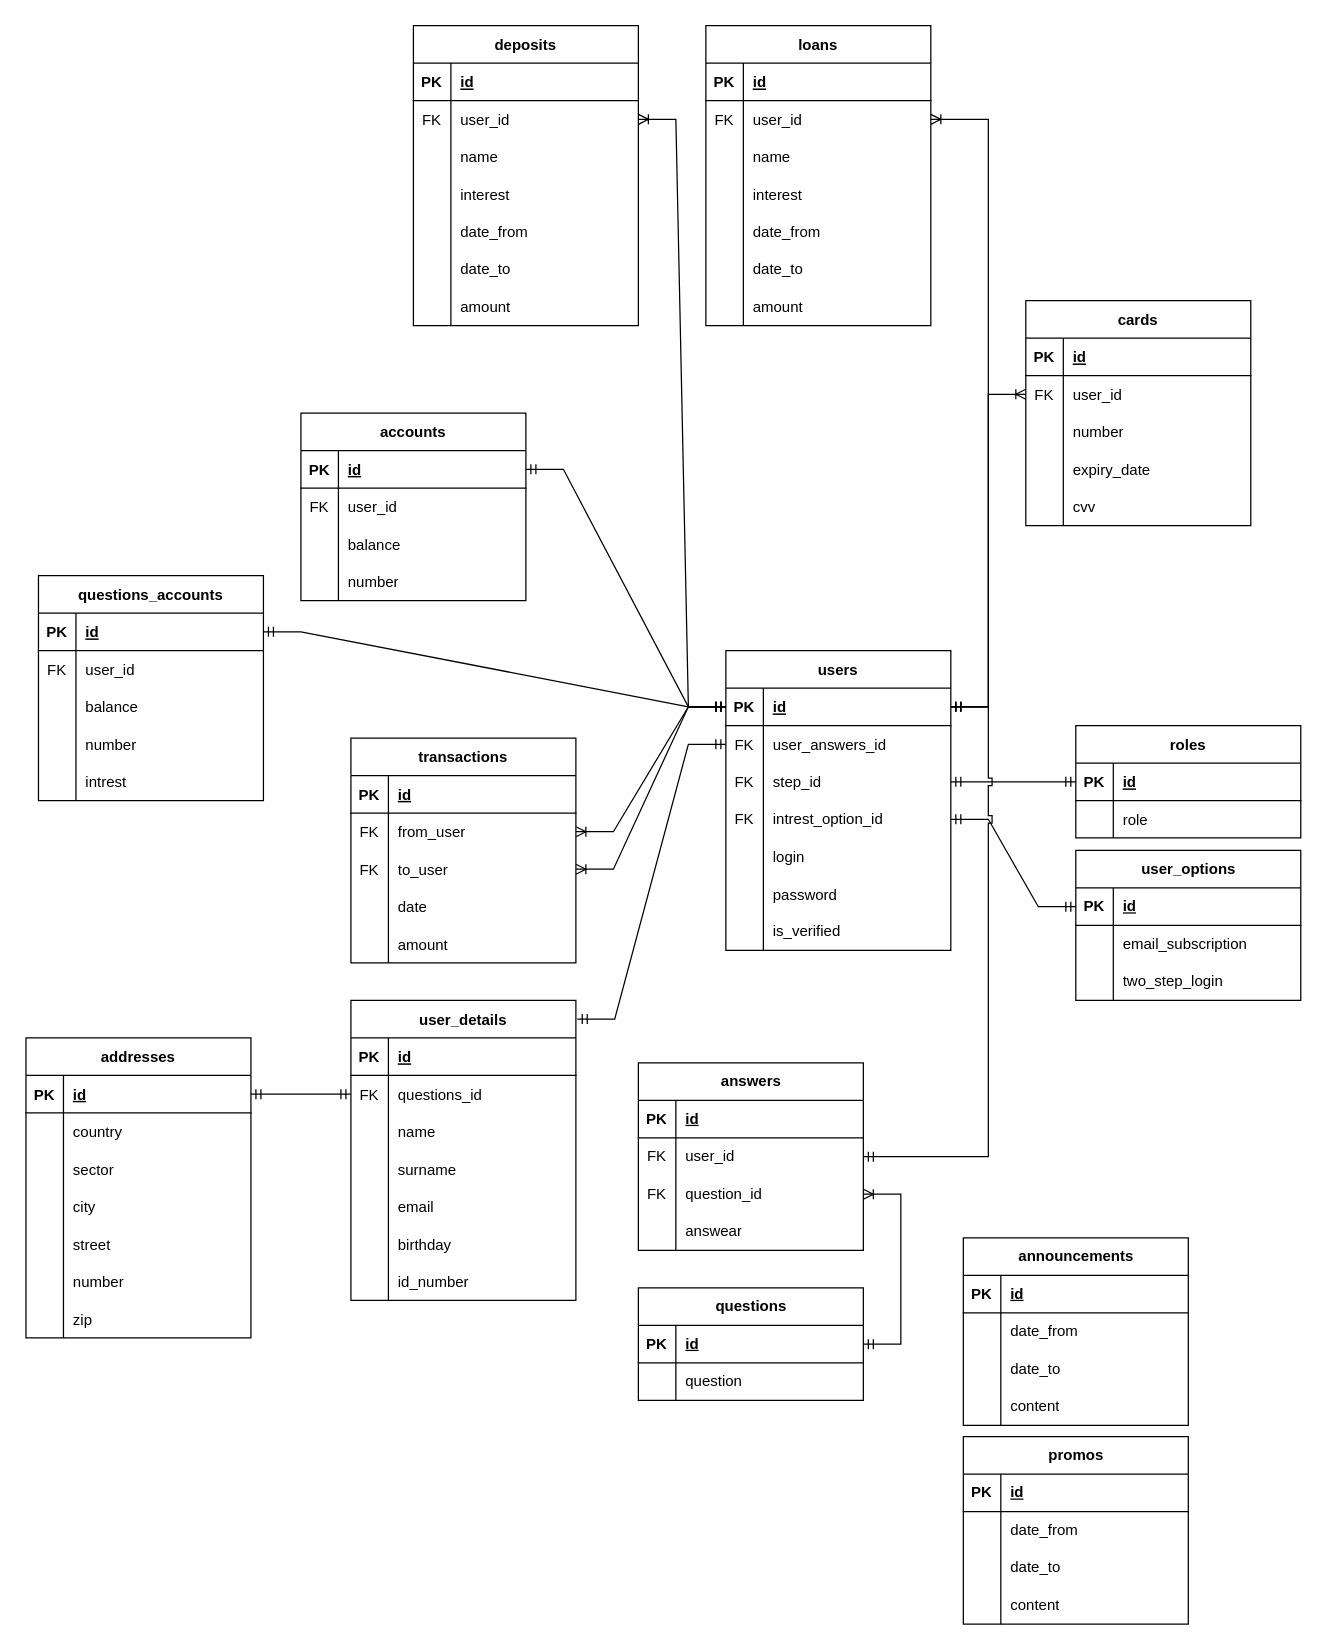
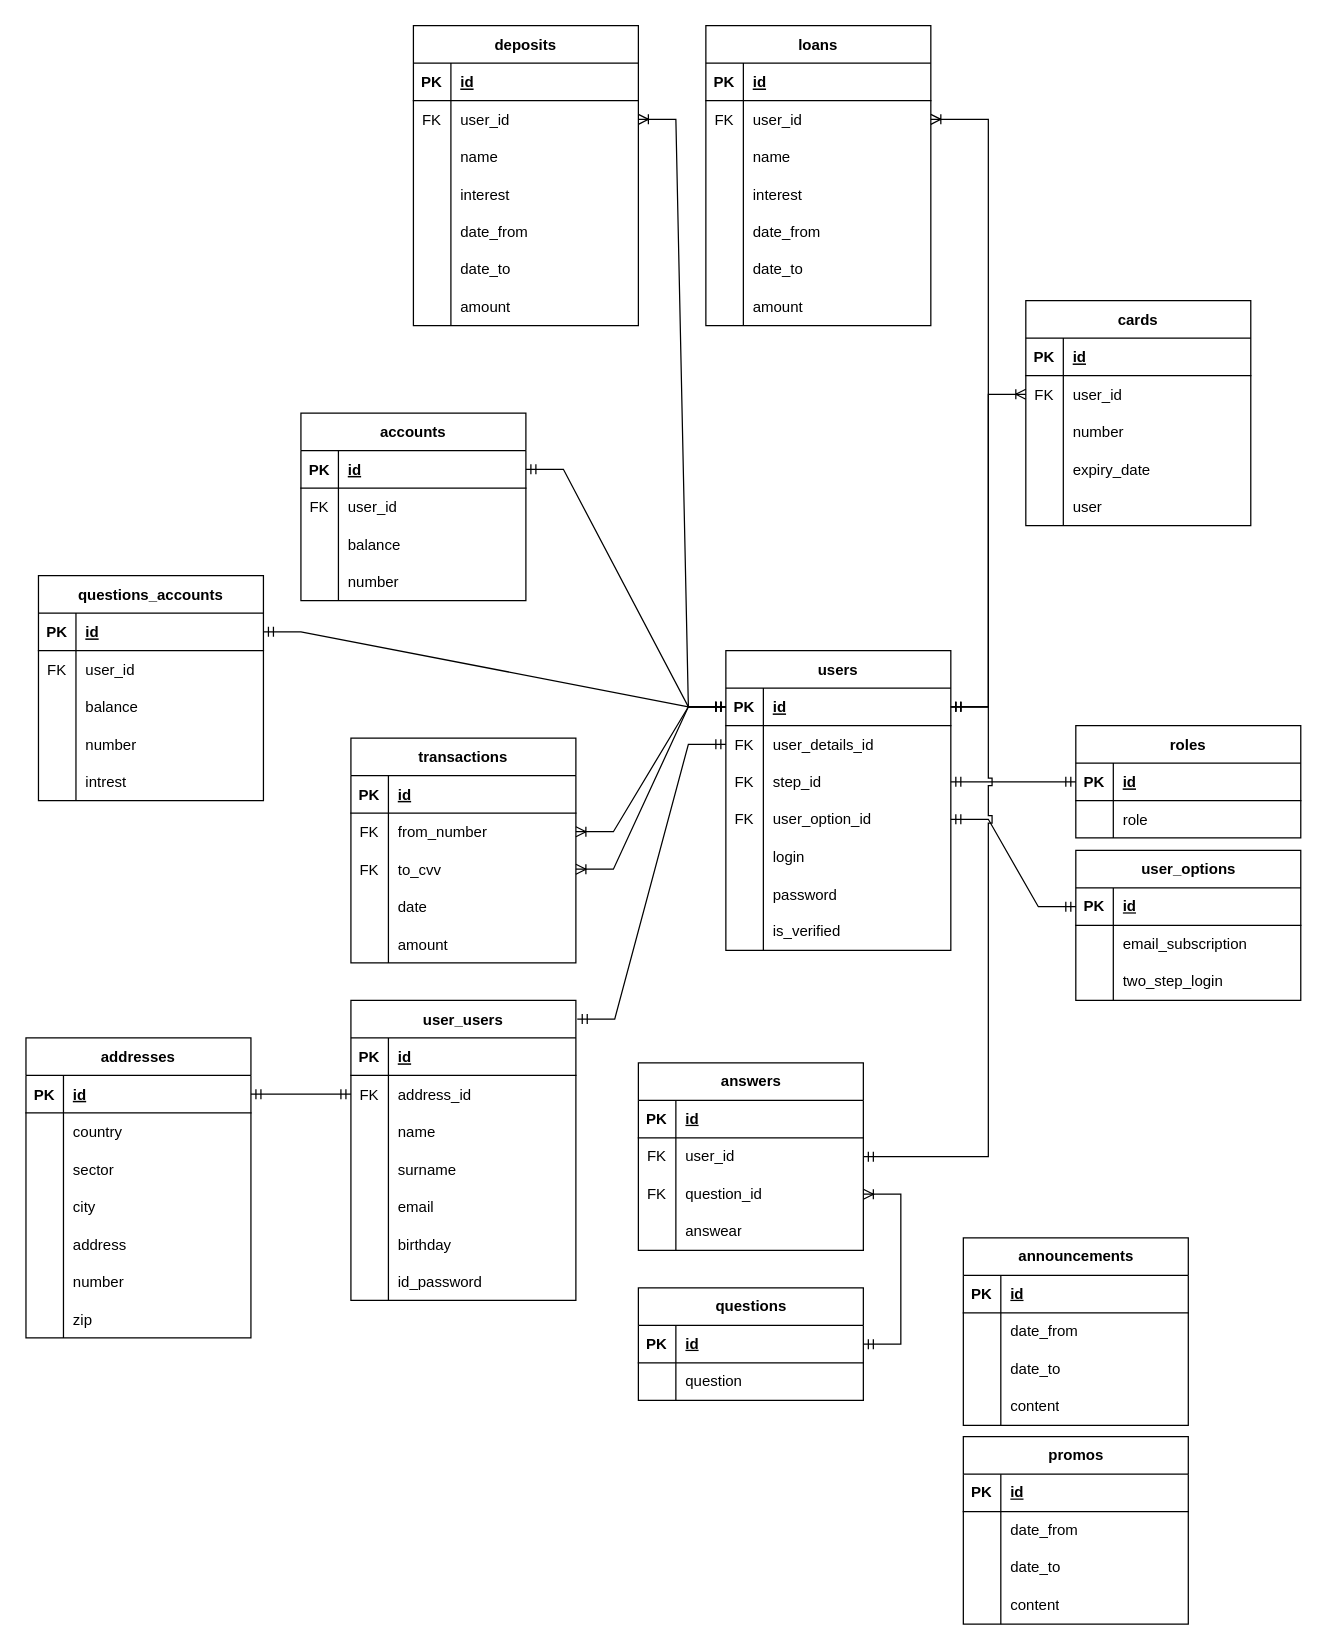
- <mxCell id="135" value="cvv" style="shape=partialRectangle;connectable=0;fillColor=none;top=0;left=0;bottom=0;right=0;align=left;spacingLeft=6;overflow=hidden;" parent="133" vertex="1"><mxGeometry x="30" width="150" height="30" as="geometry"><mxRectangle width="150" height="30" as="alternateBounds" /></mxGeometry></mxCell>
+ <mxCell id="135" value="user" style="shape=partialRectangle;connectable=0;fillColor=none;top=0;left=0;bottom=0;right=0;align=left;spacingLeft=6;overflow=hidden;" parent="133" vertex="1"><mxGeometry x="30" width="150" height="30" as="geometry"><mxRectangle width="150" height="30" as="alternateBounds" /></mxGeometry></mxCell>
- <mxCell id="8" value="user_answers_id" style="shape=partialRectangle;connectable=0;fillColor=none;top=0;left=0;bottom=0;right=0;align=left;spacingLeft=6;overflow=hidden;" parent="6" vertex="1"><mxGeometry x="30" width="150" height="30" as="geometry"><mxRectangle width="150" height="30" as="alternateBounds" /></mxGeometry></mxCell>
+ <mxCell id="8" value="user_details_id" style="shape=partialRectangle;connectable=0;fillColor=none;top=0;left=0;bottom=0;right=0;align=left;spacingLeft=6;overflow=hidden;" parent="6" vertex="1"><mxGeometry x="30" width="150" height="30" as="geometry"><mxRectangle width="150" height="30" as="alternateBounds" /></mxGeometry></mxCell>
- <mxCell id="14" value="intrest_option_id" style="shape=partialRectangle;connectable=0;fillColor=none;top=0;left=0;bottom=0;right=0;align=left;spacingLeft=6;fontStyle=0;overflow=hidden;whiteSpace=wrap;html=1;" parent="12" vertex="1"><mxGeometry x="30" width="150" height="30" as="geometry"><mxRectangle width="150" height="30" as="alternateBounds" /></mxGeometry></mxCell>
+ <mxCell id="14" value="user_option_id" style="shape=partialRectangle;connectable=0;fillColor=none;top=0;left=0;bottom=0;right=0;align=left;spacingLeft=6;fontStyle=0;overflow=hidden;whiteSpace=wrap;html=1;" parent="12" vertex="1"><mxGeometry x="30" width="150" height="30" as="geometry"><mxRectangle width="150" height="30" as="alternateBounds" /></mxGeometry></mxCell>
- <mxCell id="110" value="from_user" style="shape=partialRectangle;connectable=0;fillColor=none;top=0;left=0;bottom=0;right=0;align=left;spacingLeft=6;overflow=hidden;" parent="108" vertex="1"><mxGeometry x="30" width="150" height="30" as="geometry"><mxRectangle width="150" height="30" as="alternateBounds" /></mxGeometry></mxCell>
+ <mxCell id="110" value="from_number" style="shape=partialRectangle;connectable=0;fillColor=none;top=0;left=0;bottom=0;right=0;align=left;spacingLeft=6;overflow=hidden;" parent="108" vertex="1"><mxGeometry x="30" width="150" height="30" as="geometry"><mxRectangle width="150" height="30" as="alternateBounds" /></mxGeometry></mxCell>
- <mxCell id="113" value="to_user" style="shape=partialRectangle;connectable=0;fillColor=none;top=0;left=0;bottom=0;right=0;align=left;spacingLeft=6;overflow=hidden;" parent="111" vertex="1"><mxGeometry x="30" width="150" height="30" as="geometry"><mxRectangle width="150" height="30" as="alternateBounds" /></mxGeometry></mxCell>
+ <mxCell id="113" value="to_cvv" style="shape=partialRectangle;connectable=0;fillColor=none;top=0;left=0;bottom=0;right=0;align=left;spacingLeft=6;overflow=hidden;" parent="111" vertex="1"><mxGeometry x="30" width="150" height="30" as="geometry"><mxRectangle width="150" height="30" as="alternateBounds" /></mxGeometry></mxCell>
- <mxCell id="82" value="user_details" style="shape=table;startSize=30;container=1;collapsible=1;childLayout=tableLayout;fixedRows=1;rowLines=0;fontStyle=1;align=center;resizeLast=1;" parent="1" vertex="1"><mxGeometry x="280" y="800" width="180" height="240" as="geometry" /></mxCell>
+ <mxCell id="82" value="user_users" style="shape=table;startSize=30;container=1;collapsible=1;childLayout=tableLayout;fixedRows=1;rowLines=0;fontStyle=1;align=center;resizeLast=1;" parent="1" vertex="1"><mxGeometry x="280" y="800" width="180" height="240" as="geometry" /></mxCell>
- <mxCell id="88" value="questions_id" style="shape=partialRectangle;connectable=0;fillColor=none;top=0;left=0;bottom=0;right=0;align=left;spacingLeft=6;overflow=hidden;" parent="86" vertex="1"><mxGeometry x="30" width="150" height="30" as="geometry"><mxRectangle width="150" height="30" as="alternateBounds" /></mxGeometry></mxCell>
+ <mxCell id="88" value="address_id" style="shape=partialRectangle;connectable=0;fillColor=none;top=0;left=0;bottom=0;right=0;align=left;spacingLeft=6;overflow=hidden;" parent="86" vertex="1"><mxGeometry x="30" width="150" height="30" as="geometry"><mxRectangle width="150" height="30" as="alternateBounds" /></mxGeometry></mxCell>
- <mxCell id="151" value="street" style="shape=partialRectangle;connectable=0;fillColor=none;top=0;left=0;bottom=0;right=0;align=left;spacingLeft=6;overflow=hidden;" parent="149" vertex="1"><mxGeometry x="30" width="150" height="30" as="geometry"><mxRectangle width="150" height="30" as="alternateBounds" /></mxGeometry></mxCell>
+ <mxCell id="151" value="address" style="shape=partialRectangle;connectable=0;fillColor=none;top=0;left=0;bottom=0;right=0;align=left;spacingLeft=6;overflow=hidden;" parent="149" vertex="1"><mxGeometry x="30" width="150" height="30" as="geometry"><mxRectangle width="150" height="30" as="alternateBounds" /></mxGeometry></mxCell>
- <mxCell id="103" value="id_number" style="shape=partialRectangle;connectable=0;fillColor=none;top=0;left=0;bottom=0;right=0;align=left;spacingLeft=6;overflow=hidden;" parent="101" vertex="1"><mxGeometry x="30" width="150" height="30" as="geometry"><mxRectangle width="150" height="30" as="alternateBounds" /></mxGeometry></mxCell>
+ <mxCell id="103" value="id_password" style="shape=partialRectangle;connectable=0;fillColor=none;top=0;left=0;bottom=0;right=0;align=left;spacingLeft=6;overflow=hidden;" parent="101" vertex="1"><mxGeometry x="30" width="150" height="30" as="geometry"><mxRectangle width="150" height="30" as="alternateBounds" /></mxGeometry></mxCell>
